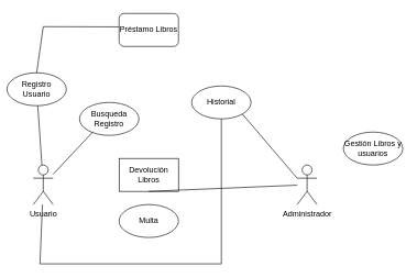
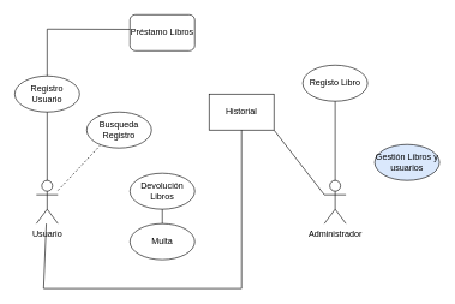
+ <mxCell id="4" value="Registo Libro" style="ellipse;whiteSpace=wrap;html=1;" vertex="1" parent="1"><mxGeometry x="420" y="90" width="90" height="50" as="geometry" /></mxCell>
- <mxCell id="5" value="Registro Usuario" style="ellipse;whiteSpace=wrap;html=1;" vertex="1" parent="1"><mxGeometry x="10" y="110" width="90" height="50" as="geometry" /></mxCell>
+ <mxCell id="5" value="Registro Usuario" style="ellipse;whiteSpace=wrap;html=1;" vertex="1" parent="1"><mxGeometry x="20" y="105" width="90" height="50" as="geometry" /></mxCell>
- <mxCell id="16" value="Historial" style="ellipse;whiteSpace=wrap;html=1;" vertex="1" parent="1"><mxGeometry x="290" y="130" width="90" height="50" as="geometry" /></mxCell>
+ <mxCell id="16" value="Historial" style="whiteSpace=wrap;html=1;rounded=0;" vertex="1" parent="1"><mxGeometry x="290" y="130" width="90" height="50" as="geometry" /></mxCell>
+ <mxCell id="13" value="" style="endArrow=none;html=1;rounded=0;elbow=vertical;entryX=0.5;entryY=0;entryDx=0;entryDy=0;entryPerimeter=0;" edge="1" parent="1" source="4" target="2"><mxGeometry width="50" height="50" relative="1" as="geometry"><mxPoint x="555" y="160" as="sourcePoint" /><mxPoint x="560" y="140" as="targetPoint" /></mxGeometry></mxCell>
- <mxCell id="9" value="Gestión Libros y usuarios" style="ellipse;whiteSpace=wrap;html=1;" vertex="1" parent="1"><mxGeometry x="520" y="200" width="90" height="50" as="geometry" /></mxCell>
+ <mxCell id="9" value="Gestión Libros y usuarios" style="ellipse;whiteSpace=wrap;html=1;fillColor=#dae8fc;" vertex="1" parent="1"><mxGeometry x="520" y="200" width="90" height="50" as="geometry" /></mxCell>
- <mxCell id="15" value="" style="endArrow=none;html=1;rounded=0;elbow=vertical;entryX=0.228;entryY=0.887;entryDx=0;entryDy=0;entryPerimeter=0;" edge="1" parent="1" source="3" target="10"><mxGeometry width="50" height="50" relative="1" as="geometry"><mxPoint x="90" y="250" as="sourcePoint" /><mxPoint x="140" y="200" as="targetPoint" /></mxGeometry></mxCell>
+ <mxCell id="15" value="" style="endArrow=none;html=1;rounded=0;elbow=vertical;entryX=0.228;entryY=0.887;entryDx=0;entryDy=0;entryPerimeter=0;dashed=1;" edge="1" parent="1" source="3" target="10"><mxGeometry width="50" height="50" relative="1" as="geometry"><mxPoint x="90" y="250" as="sourcePoint" /><mxPoint x="140" y="200" as="targetPoint" /></mxGeometry></mxCell>
- <mxCell id="7" value="Devolución Libros" style="whiteSpace=wrap;html=1;rounded=0;" vertex="1" parent="1"><mxGeometry x="180" y="240" width="90" height="50" as="geometry" /></mxCell>
+ <mxCell id="7" value="Devolución Libros" style="ellipse;whiteSpace=wrap;html=1;" vertex="1" parent="1"><mxGeometry x="180" y="240" width="90" height="50" as="geometry" /></mxCell>
- <mxCell id="14" value="" style="endArrow=none;html=1;rounded=0;elbow=vertical;exitX=0.5;exitY=1;exitDx=0;exitDy=0;" edge="1" parent="1" source="7" target="2"><mxGeometry width="50" height="50" relative="1" as="geometry"><mxPoint x="350" y="370" as="sourcePoint" /><mxPoint x="400" y="320" as="targetPoint" /></mxGeometry></mxCell>
+ <mxCell id="14" value="" style="endArrow=none;html=1;rounded=0;elbow=vertical;entryX=0.5;entryY=0;entryDx=0;entryDy=0;exitX=0.5;exitY=1;exitDx=0;exitDy=0;" edge="1" parent="1" source="7" target="8"><mxGeometry width="50" height="50" relative="1" as="geometry"><mxPoint x="350" y="370" as="sourcePoint" /><mxPoint x="400" y="320" as="targetPoint" /></mxGeometry></mxCell>
